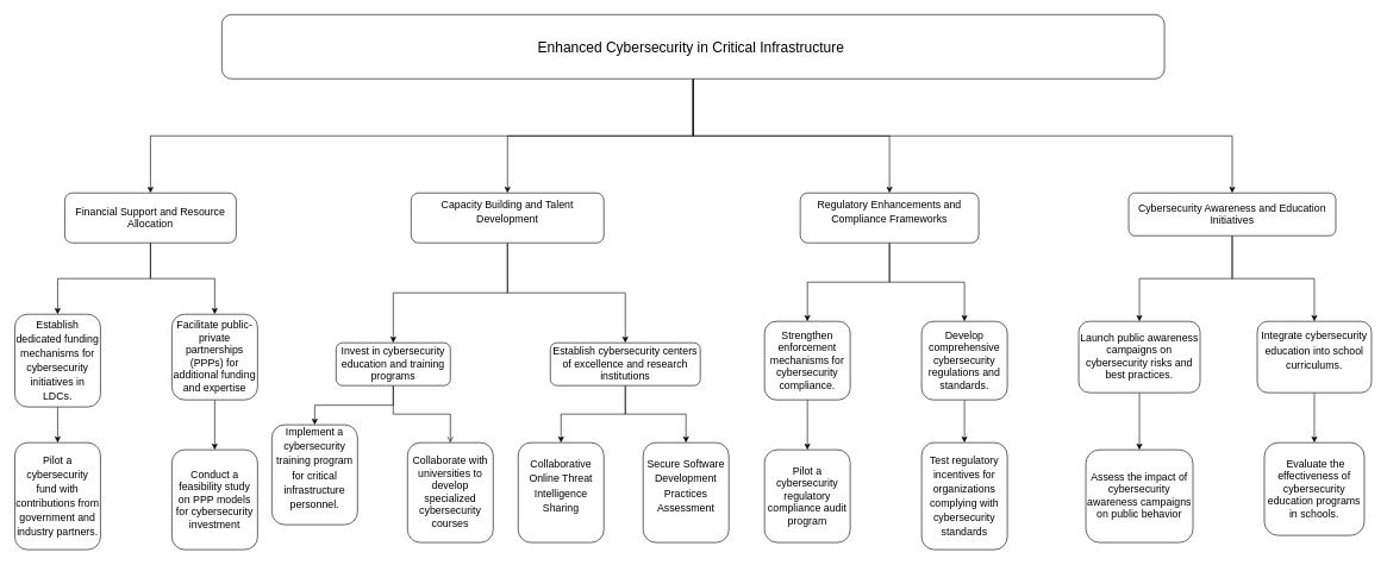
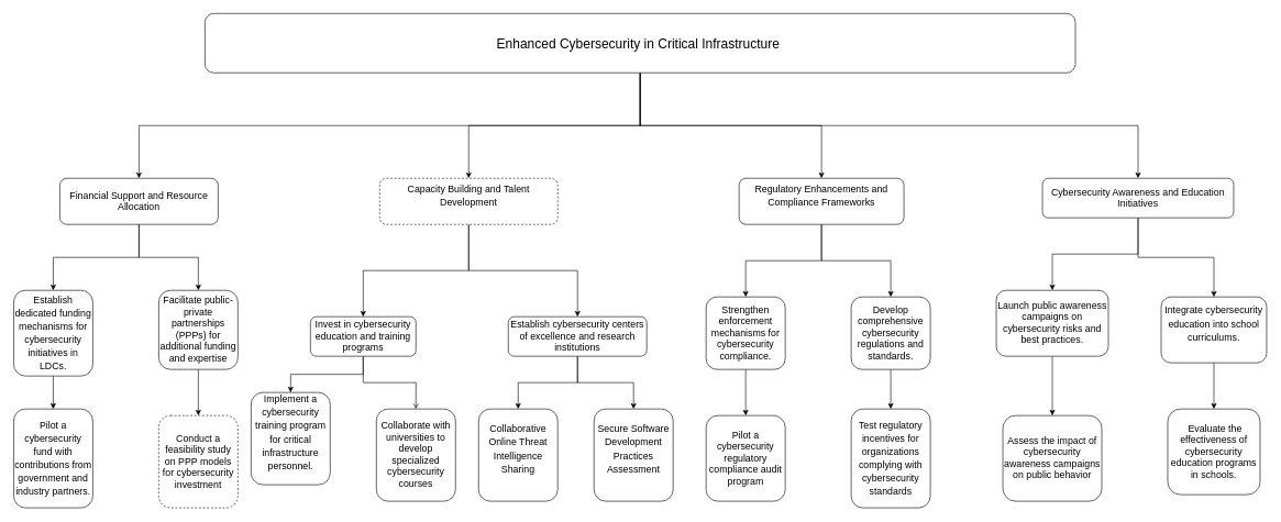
- <mxCell id="18" value="&lt;span id=&quot;docs-internal-guid-990a0c09-7fff-07dc-5c46-0e6442948d26&quot;&gt;&lt;p style=&quot;line-height:1.38;margin-top:0pt;margin-bottom:0pt;&quot; dir=&quot;ltr&quot;&gt;&lt;span style=&quot;font-size: 11pt; font-family: Arial, sans-serif; background-color: transparent; font-variant-numeric: normal; font-variant-east-asian: normal; font-variant-alternates: normal; font-variant-position: normal; vertical-align: baseline; white-space-collapse: preserve;&quot;&gt;Capacity Building and Talent Development&lt;/span&gt;&lt;/p&gt;&lt;div&gt;&lt;span style=&quot;font-size: 11pt; font-family: Arial, sans-serif; background-color: transparent; font-variant-numeric: normal; font-variant-east-asian: normal; font-variant-alternates: normal; font-variant-position: normal; vertical-align: baseline; white-space-collapse: preserve;&quot;&gt;&lt;br&gt;&lt;/span&gt;&lt;/div&gt;&lt;/span&gt;" style="whiteSpace=wrap;html=1;gradientDirection=east;rounded=1;" vertex="1" parent="1"><mxGeometry x="575" y="270" width="270" height="70" as="geometry" /></mxCell>
+ <mxCell id="18" value="&lt;span id=&quot;docs-internal-guid-990a0c09-7fff-07dc-5c46-0e6442948d26&quot;&gt;&lt;p style=&quot;line-height:1.38;margin-top:0pt;margin-bottom:0pt;&quot; dir=&quot;ltr&quot;&gt;&lt;span style=&quot;font-size: 11pt; font-family: Arial, sans-serif; background-color: transparent; font-variant-numeric: normal; font-variant-east-asian: normal; font-variant-alternates: normal; font-variant-position: normal; vertical-align: baseline; white-space-collapse: preserve;&quot;&gt;Capacity Building and Talent Development&lt;/span&gt;&lt;/p&gt;&lt;div&gt;&lt;span style=&quot;font-size: 11pt; font-family: Arial, sans-serif; background-color: transparent; font-variant-numeric: normal; font-variant-east-asian: normal; font-variant-alternates: normal; font-variant-position: normal; vertical-align: baseline; white-space-collapse: preserve;&quot;&gt;&lt;br&gt;&lt;/span&gt;&lt;/div&gt;&lt;/span&gt;" style="whiteSpace=wrap;html=1;gradientDirection=east;rounded=1;dashed=1;" vertex="1" parent="1"><mxGeometry x="575" y="270" width="270" height="70" as="geometry" /></mxCell>
- <mxCell id="36" value="&lt;span id=&quot;docs-internal-guid-cf354e25-7fff-c3ef-3a1c-7660bfa89c8e&quot;&gt;&lt;span style=&quot;font-size: 11pt; font-family: Arial, sans-serif; background-color: transparent; font-variant-numeric: normal; font-variant-east-asian: normal; font-variant-alternates: normal; font-variant-position: normal; vertical-align: baseline; white-space-collapse: preserve;&quot;&gt;Launch public awareness campaigns on cybersecurity risks and best practices.&lt;/span&gt;&lt;/span&gt;" style="whiteSpace=wrap;html=1;gradientDirection=east;rounded=1;" vertex="1" parent="1"><mxGeometry x="1510" y="450" width="170" height="100" as="geometry" /></mxCell>
+ <mxCell id="36" value="&lt;span id=&quot;docs-internal-guid-cf354e25-7fff-c3ef-3a1c-7660bfa89c8e&quot;&gt;&lt;span style=&quot;font-size: 11pt; font-family: Arial, sans-serif; background-color: transparent; font-variant-numeric: normal; font-variant-east-asian: normal; font-variant-alternates: normal; font-variant-position: normal; vertical-align: baseline; white-space-collapse: preserve;&quot;&gt;Launch public awareness campaigns on cybersecurity risks and best practices.&lt;/span&gt;&lt;/span&gt;" style="whiteSpace=wrap;html=1;gradientDirection=east;rounded=1;" vertex="1" parent="1"><mxGeometry x="1510" y="440" width="170" height="100" as="geometry" /></mxCell>
- <mxCell id="45" value="&lt;span id=&quot;docs-internal-guid-cb253c04-7fff-3789-d064-6e96a74ed2ee&quot;&gt;&lt;span style=&quot;font-size: 11pt; font-family: Arial, sans-serif; background-color: transparent; font-variant-numeric: normal; font-variant-east-asian: normal; font-variant-alternates: normal; font-variant-position: normal; vertical-align: baseline; white-space-collapse: preserve;&quot;&gt;Conduct a feasibility study on PPP models for cybersecurity investment&lt;/span&gt;&lt;/span&gt;" style="whiteSpace=wrap;html=1;gradientDirection=east;rounded=1;" vertex="1" parent="1"><mxGeometry x="240" y="630" width="120" height="140" as="geometry" /></mxCell>
+ <mxCell id="45" value="&lt;span id=&quot;docs-internal-guid-cb253c04-7fff-3789-d064-6e96a74ed2ee&quot;&gt;&lt;span style=&quot;font-size: 11pt; font-family: Arial, sans-serif; background-color: transparent; font-variant-numeric: normal; font-variant-east-asian: normal; font-variant-alternates: normal; font-variant-position: normal; vertical-align: baseline; white-space-collapse: preserve;&quot;&gt;Conduct a feasibility study on PPP models for cybersecurity investment&lt;/span&gt;&lt;/span&gt;" style="whiteSpace=wrap;html=1;gradientDirection=east;rounded=1;dashed=1;" vertex="1" parent="1"><mxGeometry x="240" y="630" width="120" height="140" as="geometry" /></mxCell>
